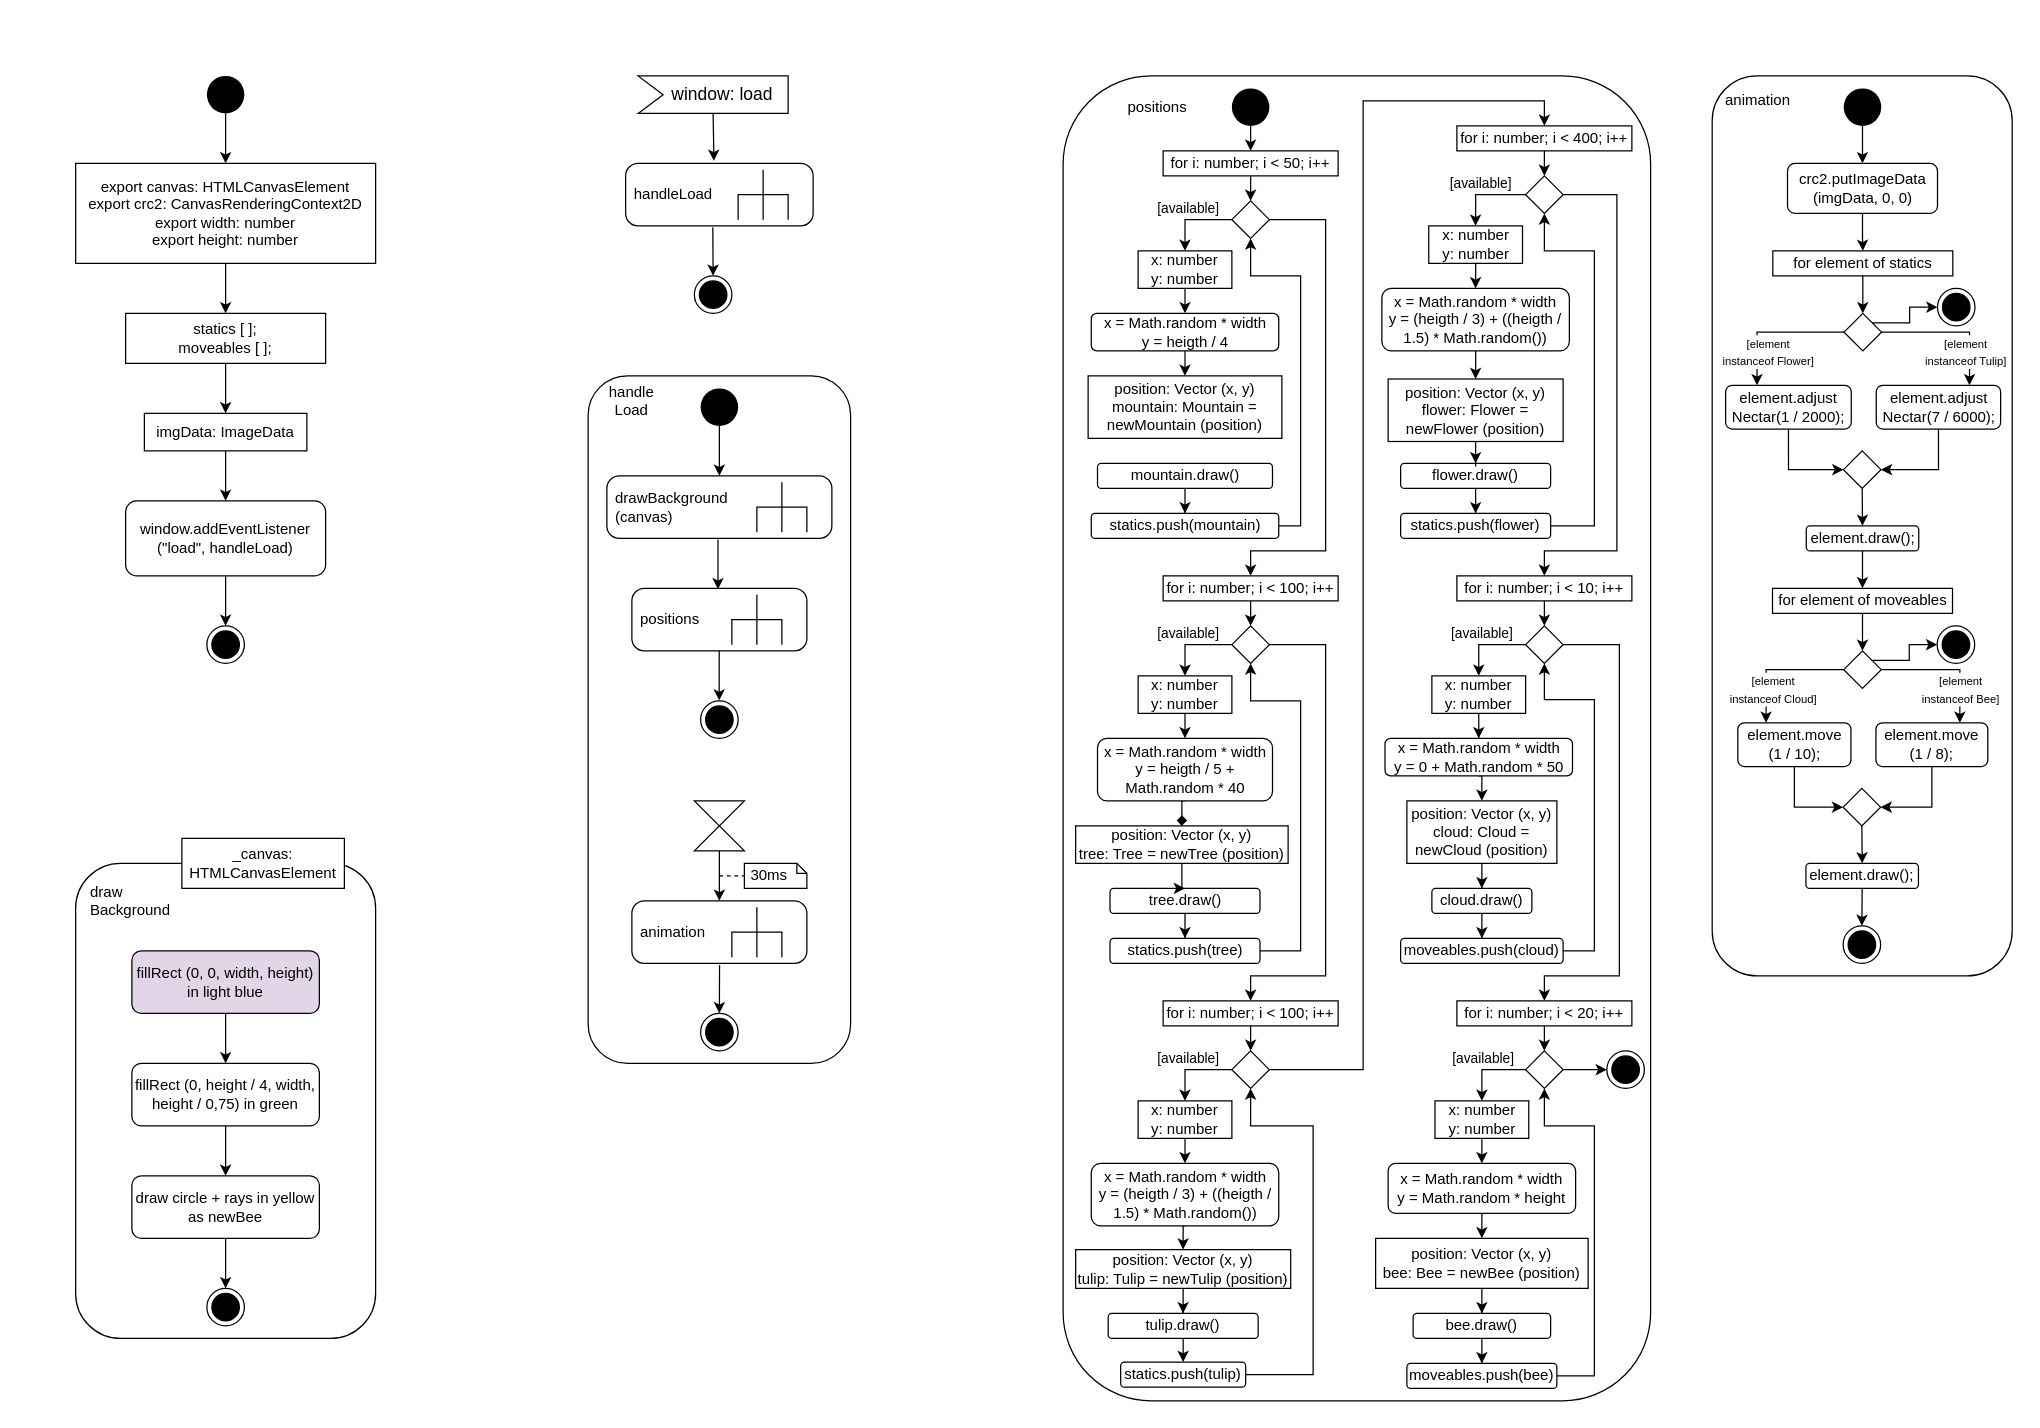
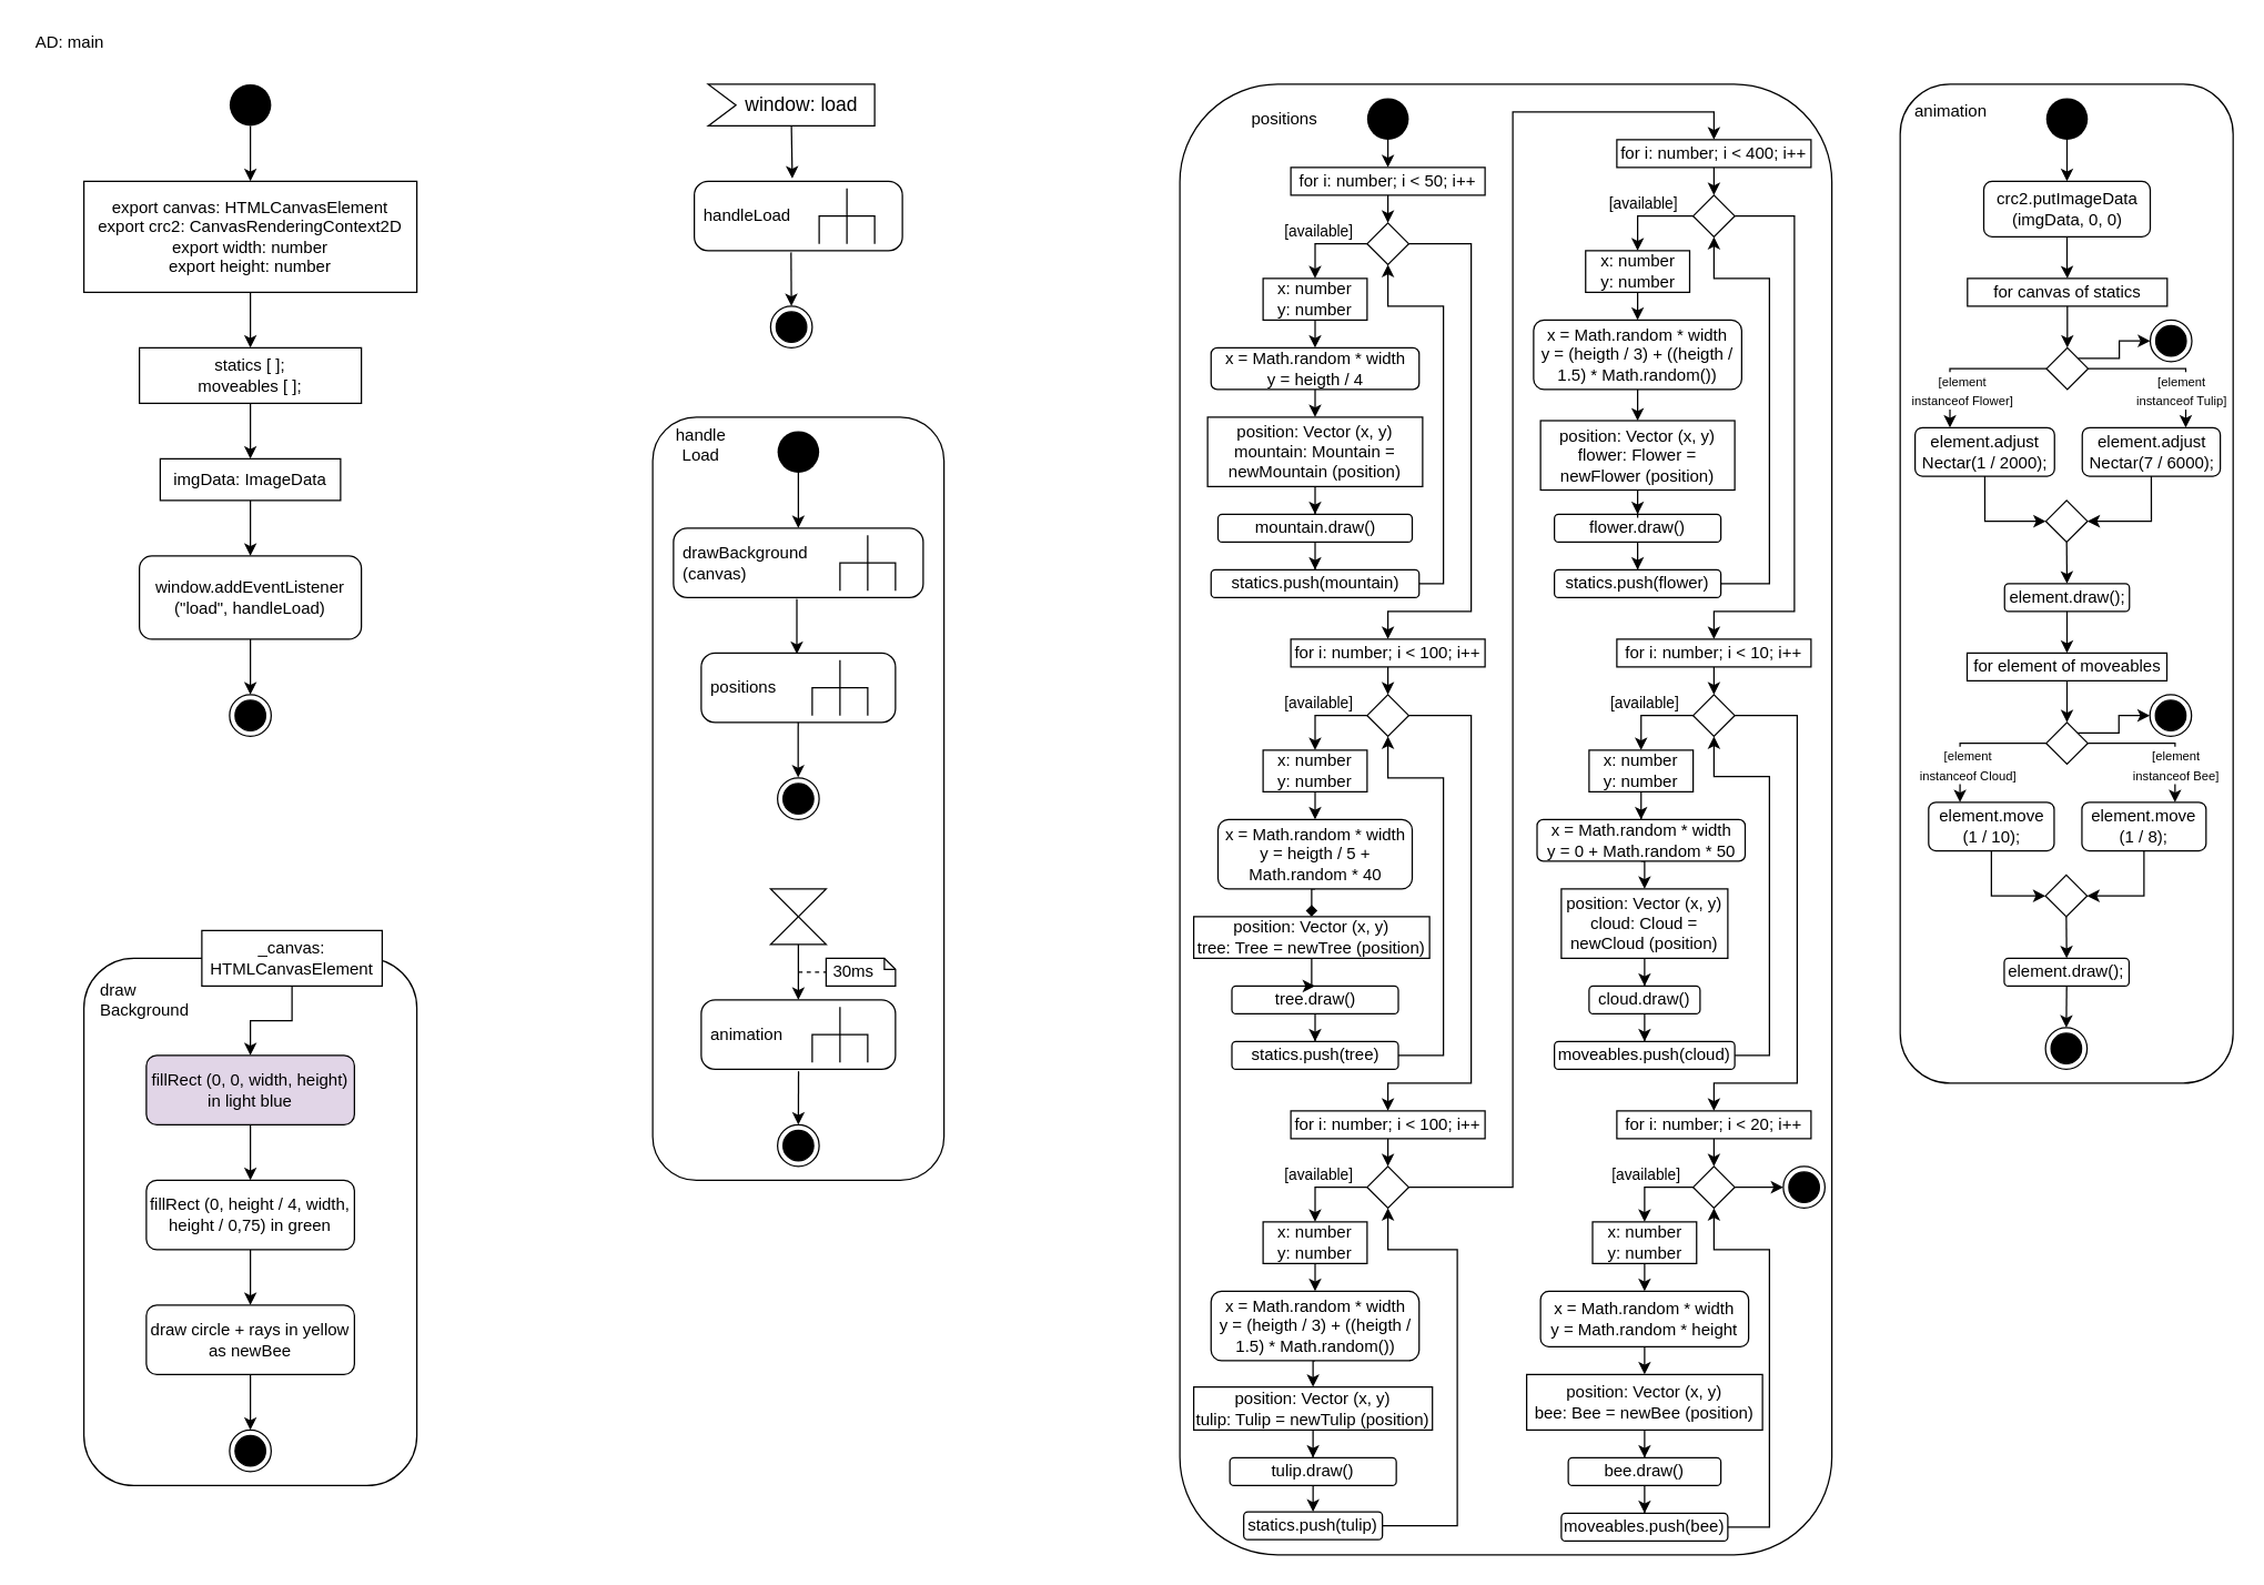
+ <mxCell id="6" value="AD: main" style="text;html=1;strokeColor=none;fillColor=none;align=center;verticalAlign=middle;whiteSpace=wrap;rounded=0;" parent="1" vertex="1"><mxGeometry x="20" y="20" width="60" height="20" as="geometry" /></mxCell>
- <mxCell id="71" value="for element of statics" style="rounded=0;whiteSpace=wrap;html=1;fillColor=none;" parent="1" vertex="1"><mxGeometry x="1417.75" y="200" width="144" height="20" as="geometry" /></mxCell>
+ <mxCell id="71" value="for canvas of statics" style="rounded=0;whiteSpace=wrap;html=1;fillColor=none;" parent="1" vertex="1"><mxGeometry x="1417.75" y="200" width="144" height="20" as="geometry" /></mxCell>
+ <mxCell id="58" style="edgeStyle=orthogonalEdgeStyle;rounded=0;orthogonalLoop=1;jettySize=auto;html=1;exitX=0.5;exitY=1;exitDx=0;exitDy=0;" parent="1" source="59" target="61" edge="1"><mxGeometry relative="1" as="geometry" /></mxCell>
+ <mxCell id="37" style="edgeStyle=orthogonalEdgeStyle;rounded=0;orthogonalLoop=1;jettySize=auto;html=1;exitX=0.5;exitY=1;exitDx=0;exitDy=0;entryX=0.5;entryY=0;entryDx=0;entryDy=0;" parent="1" source="38" target="42" edge="1"><mxGeometry relative="1" as="geometry" /></mxCell>
